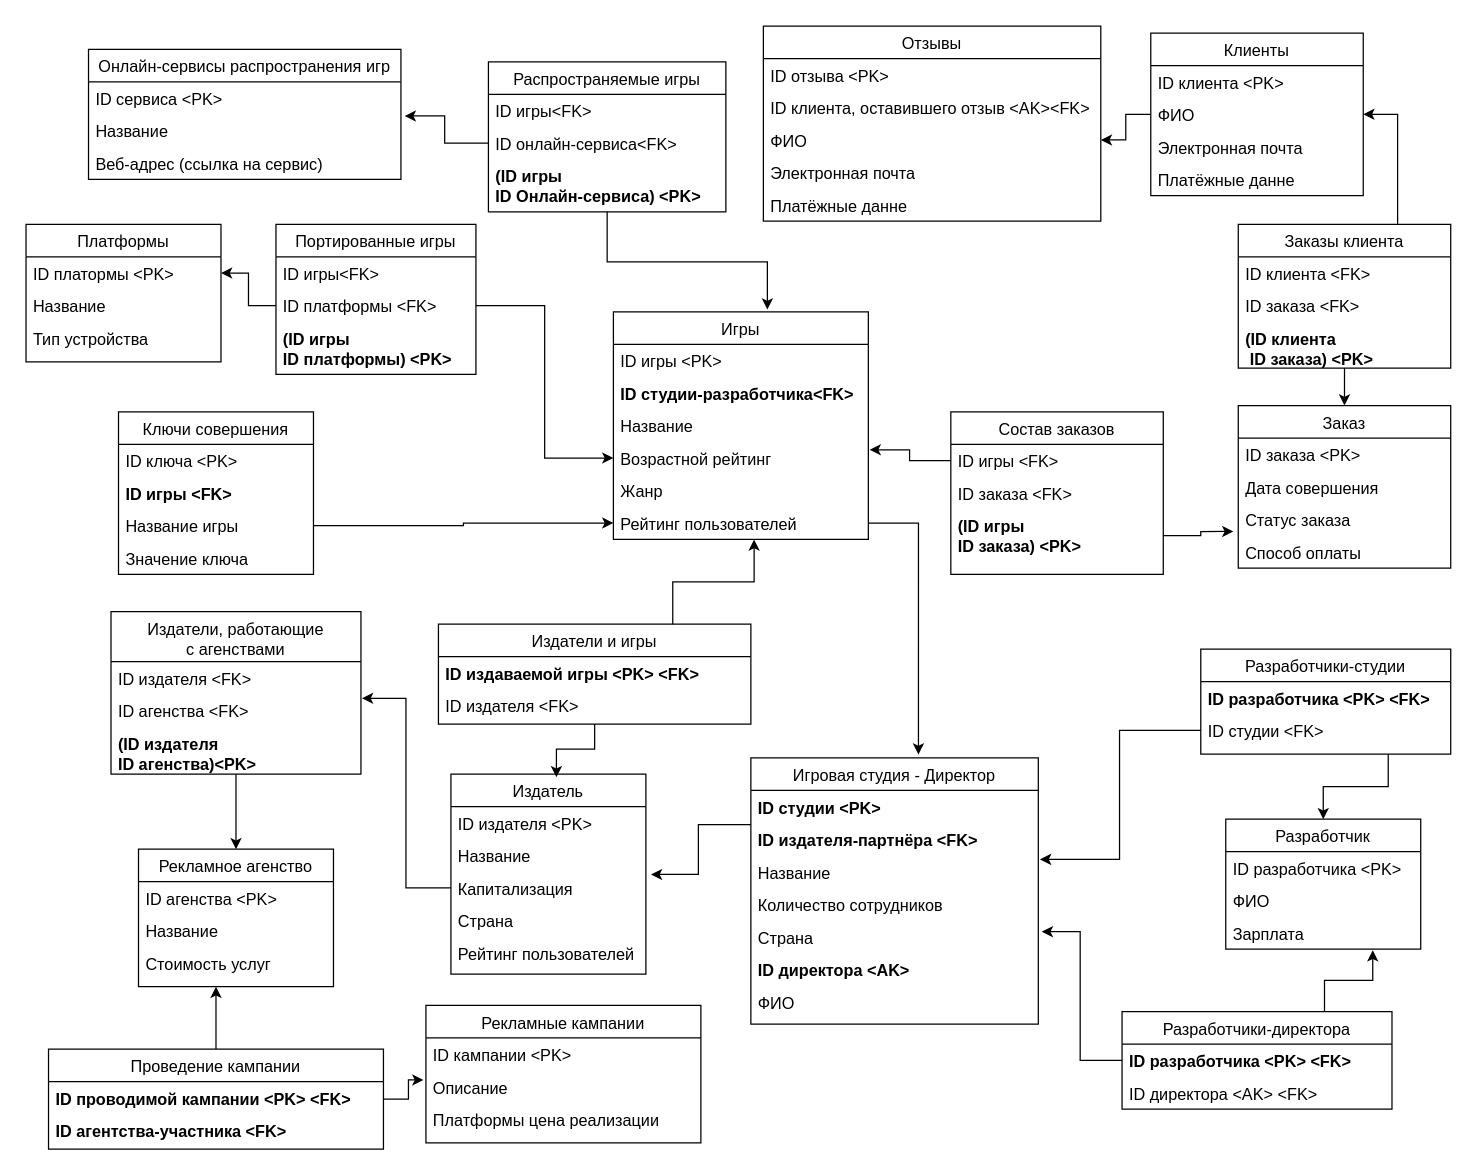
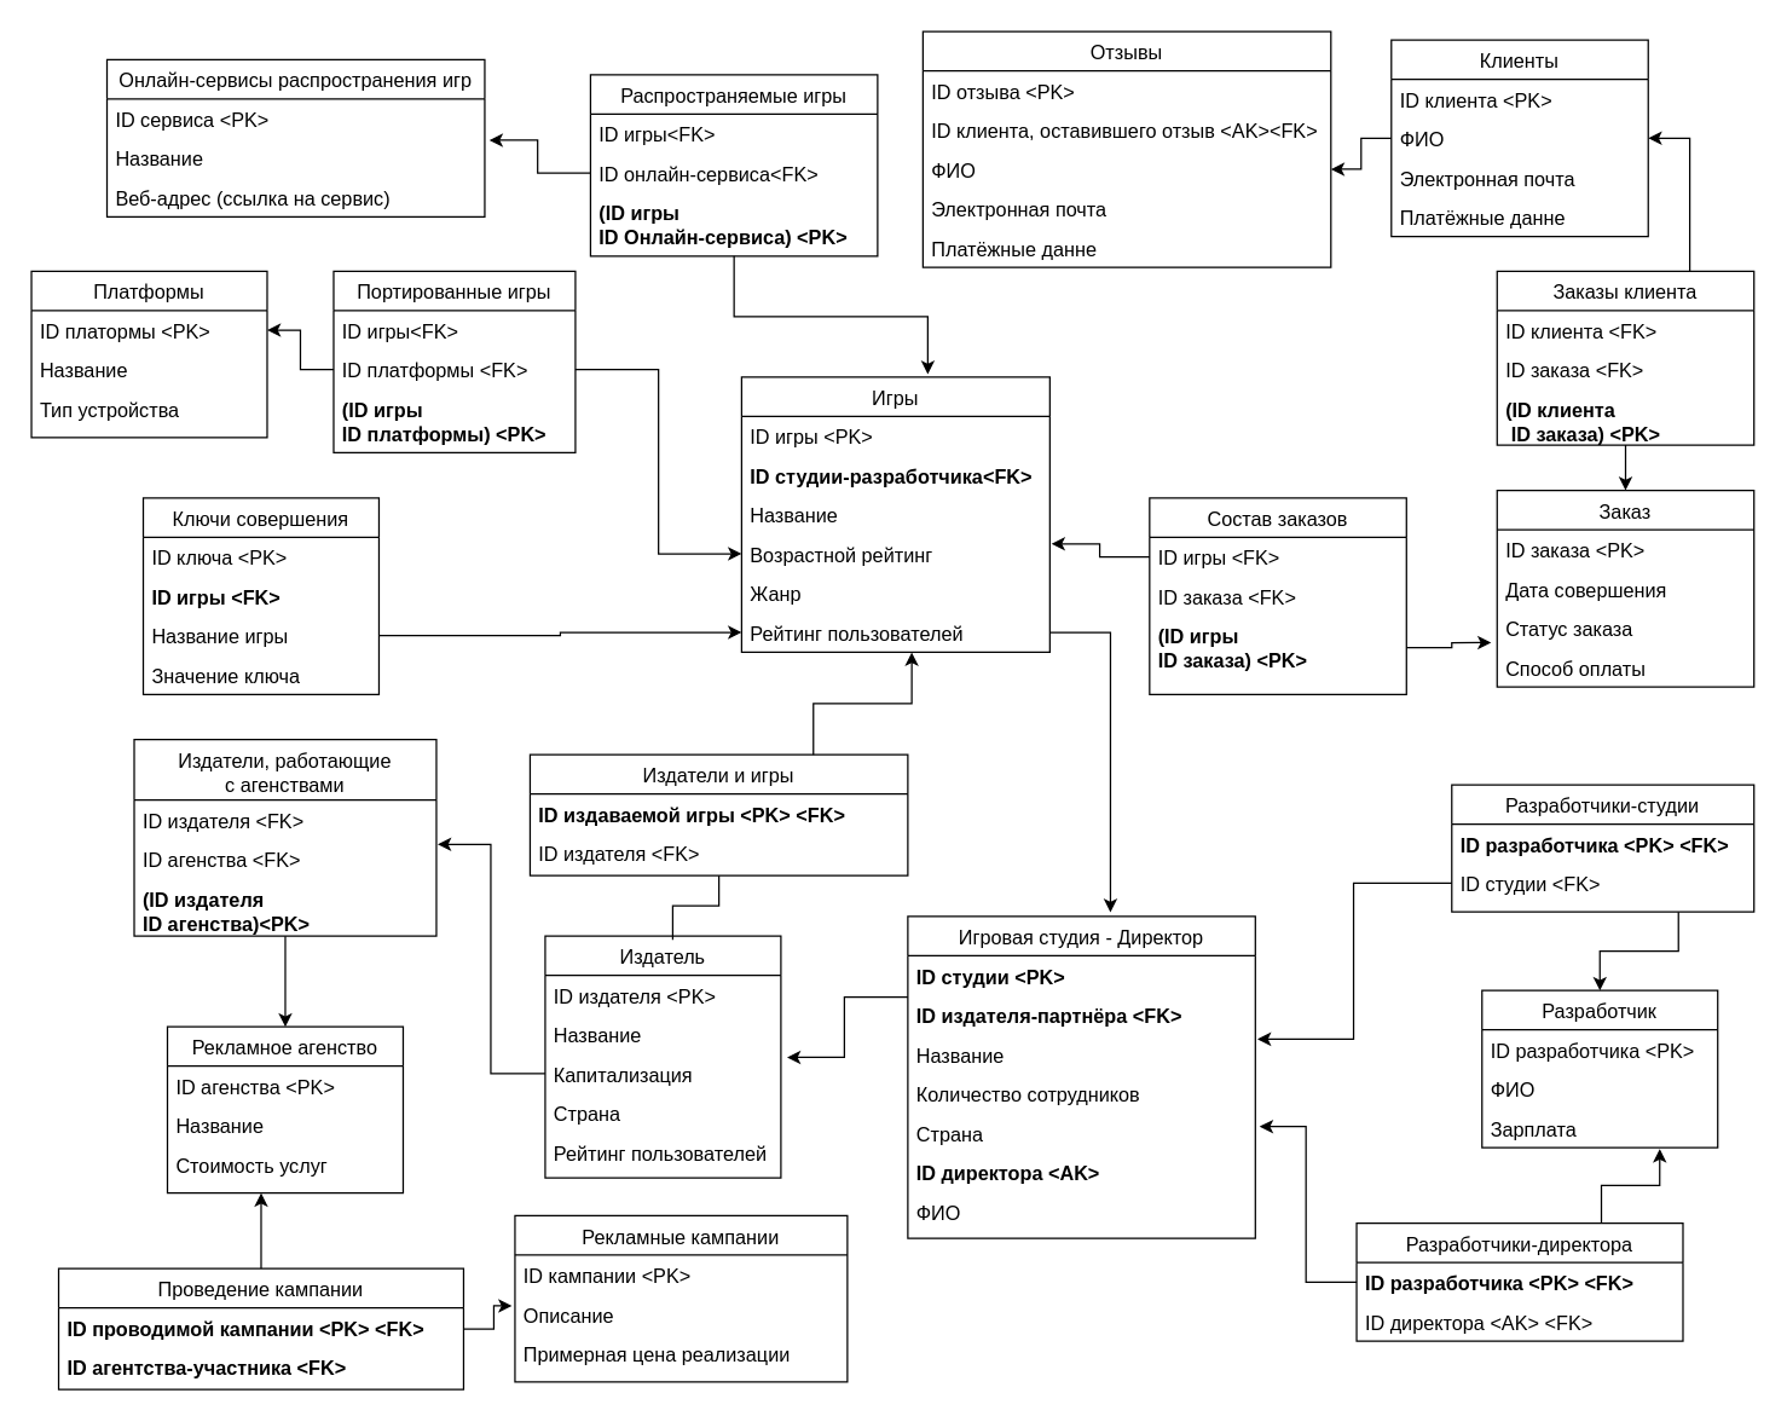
- <mxCell id="51" style="edgeStyle=orthogonalEdgeStyle;rounded=0;orthogonalLoop=1;jettySize=auto;html=1;exitX=0.5;exitY=1;exitDx=0;exitDy=0;entryX=0.541;entryY=0.015;entryDx=0;entryDy=0;entryPerimeter=0;fontSize=13;" parent="1" source="48" target="42" edge="1"><mxGeometry relative="1" as="geometry" /></mxCell>
+ <mxCell id="51" style="edgeStyle=orthogonalEdgeStyle;rounded=0;orthogonalLoop=1;jettySize=auto;html=1;exitX=0.5;exitY=1;exitDx=0;exitDy=0;entryX=0.541;entryY=0.015;entryDx=0;entryDy=0;entryPerimeter=0;fontSize=13;endArrow=none;" parent="1" source="48" target="42" edge="1"><mxGeometry relative="1" as="geometry" /></mxCell>
- <mxCell id="65" value="Платформы цена реализации" style="text;align=left;verticalAlign=top;spacingLeft=4;spacingRight=4;overflow=hidden;rotatable=0;points=[[0,0.5],[1,0.5]];portConstraint=eastwest;fontSize=13;" parent="62" vertex="1"><mxGeometry y="78" width="220" height="26" as="geometry" /></mxCell>
+ <mxCell id="65" value="Примерная цена реализации" style="text;align=left;verticalAlign=top;spacingLeft=4;spacingRight=4;overflow=hidden;rotatable=0;points=[[0,0.5],[1,0.5]];portConstraint=eastwest;fontSize=13;" parent="62" vertex="1"><mxGeometry y="78" width="220" height="26" as="geometry" /></mxCell>
